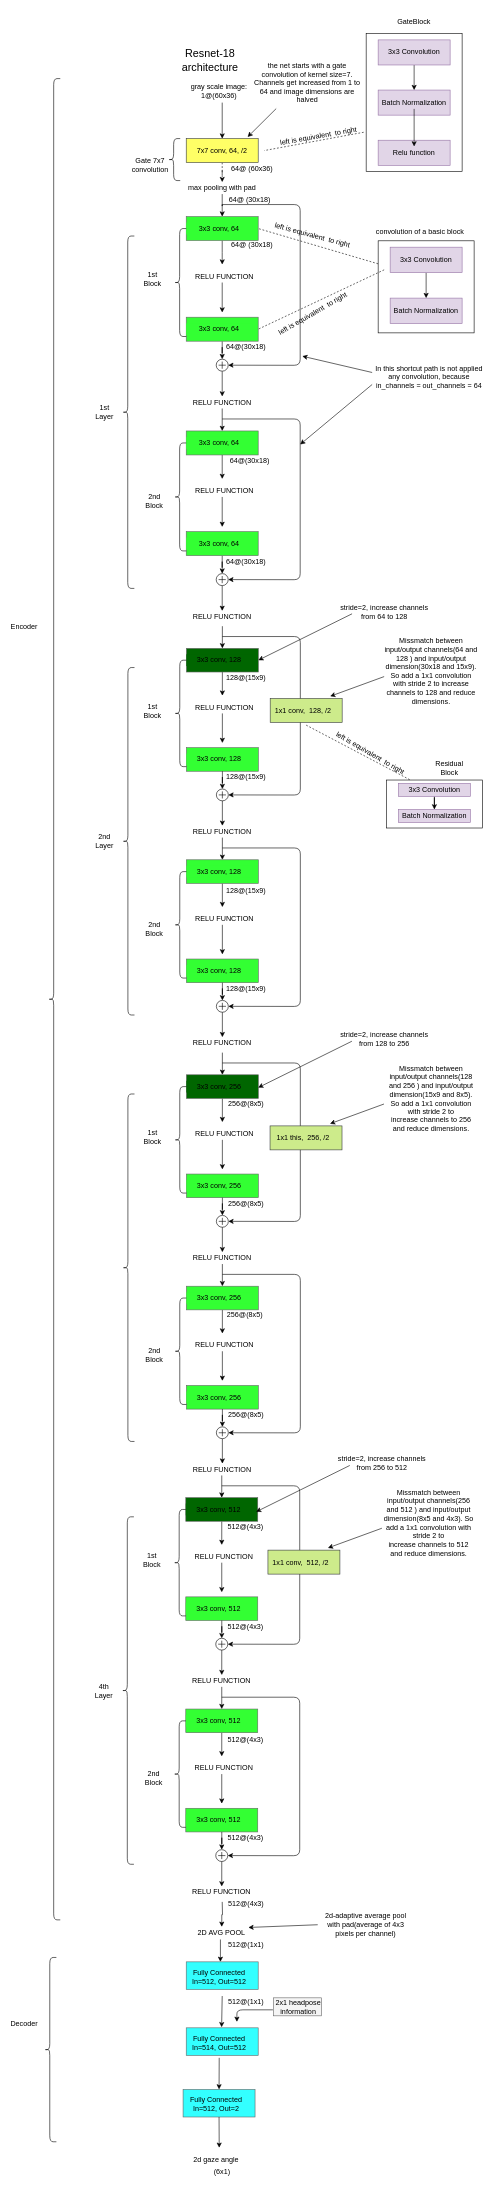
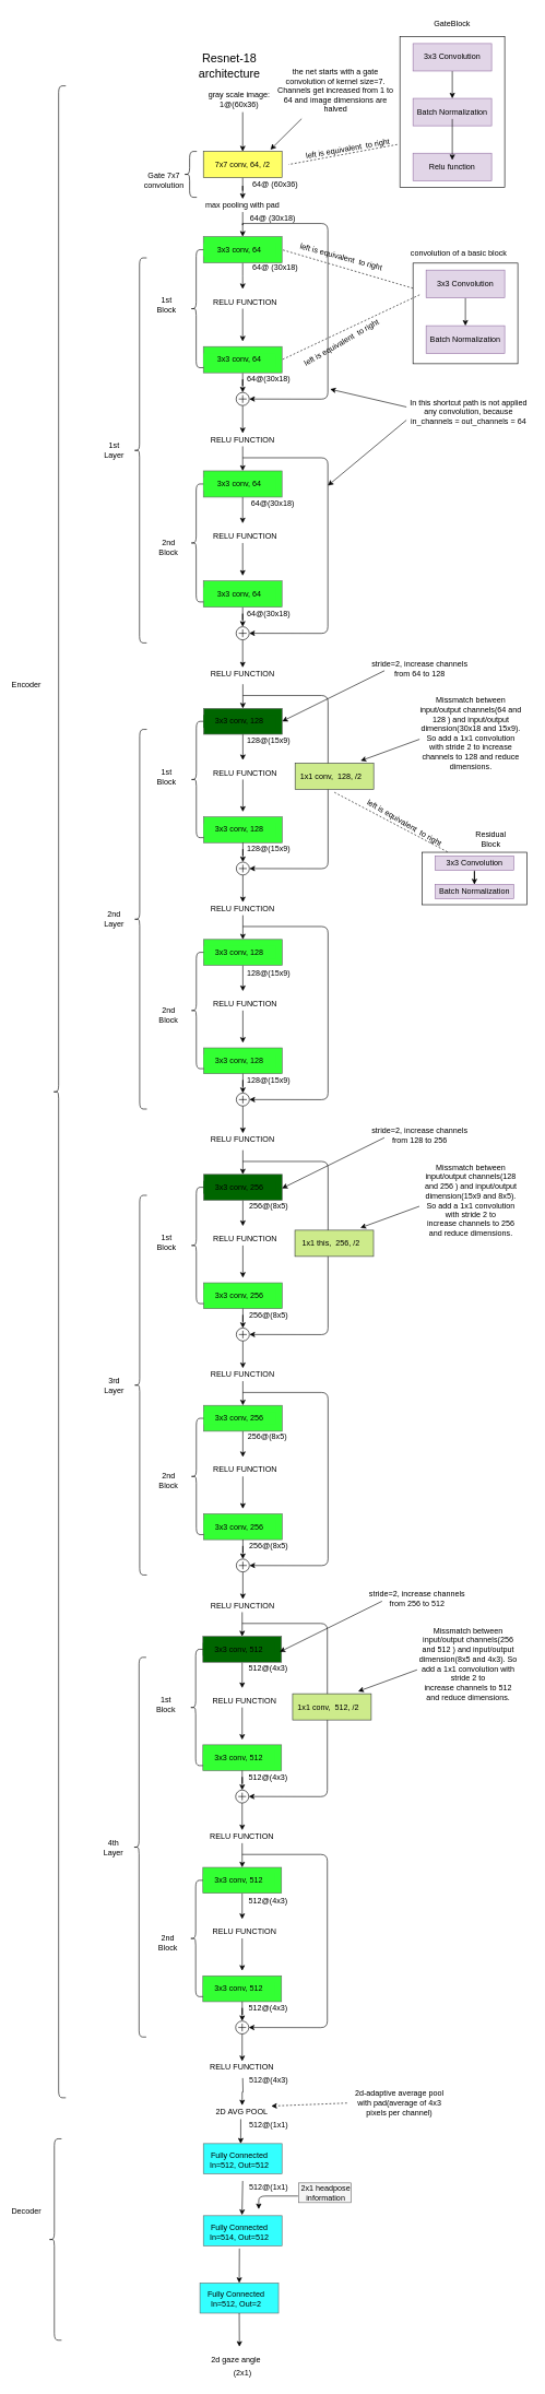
- <mxCell id="8" style="edgeStyle=orthogonalEdgeStyle;rounded=0;orthogonalLoop=1;jettySize=auto;html=1;entryX=0.5;entryY=0;entryDx=0;entryDy=0;dashed=1;" parent="1" source="9" target="14" edge="1"><mxGeometry relative="1" as="geometry" /></mxCell>
+ <mxCell id="8" style="edgeStyle=orthogonalEdgeStyle;rounded=0;orthogonalLoop=1;jettySize=auto;html=1;entryX=0.5;entryY=0;entryDx=0;entryDy=0;" parent="1" source="9" target="14" edge="1"><mxGeometry relative="1" as="geometry" /></mxCell>
+ <mxCell id="168" value="&lt;div&gt;3rd&lt;/div&gt;&lt;div&gt;Layer&lt;br&gt;&lt;/div&gt;" style="text;html=1;strokeColor=none;fillColor=none;align=center;verticalAlign=middle;whiteSpace=wrap;rounded=0;" vertex="1" parent="134"><mxGeometry y="343.853" width="40" height="29.58" as="geometry" /></mxCell>
- <mxCell id="233" value="" style="endArrow=classic;html=1;exitX=0;exitY=0.5;exitDx=0;exitDy=0;entryX=0.87;entryY=0.055;entryDx=0;entryDy=0;entryPerimeter=0;" edge="1" parent="1" source="232" target="229"><mxGeometry width="50" height="50" relative="1" as="geometry"><mxPoint x="520" y="3191.305" as="sourcePoint" /><mxPoint x="430" y="3224.2" as="targetPoint" /></mxGeometry></mxCell>
+ <mxCell id="233" value="" style="endArrow=classic;html=1;exitX=0;exitY=0.5;exitDx=0;exitDy=0;entryX=0.87;entryY=0.055;entryDx=0;entryDy=0;entryPerimeter=0;dashed=1;" edge="1" parent="1" source="232" target="229"><mxGeometry width="50" height="50" relative="1" as="geometry"><mxPoint x="520" y="3191.305" as="sourcePoint" /><mxPoint x="430" y="3224.2" as="targetPoint" /></mxGeometry></mxCell>
- <mxCell id="31" value="(6x1)" style="text;html=1;strokeColor=none;fillColor=none;align=center;verticalAlign=middle;whiteSpace=wrap;rounded=0;" parent="1" vertex="1"><mxGeometry x="309.75" y="3610" width="120" height="20" as="geometry" /></mxCell>
+ <mxCell id="31" value="(2x1)" style="text;html=1;strokeColor=none;fillColor=none;align=center;verticalAlign=middle;whiteSpace=wrap;rounded=0;" parent="1" vertex="1"><mxGeometry x="309.75" y="3610" width="120" height="20" as="geometry" /></mxCell>
